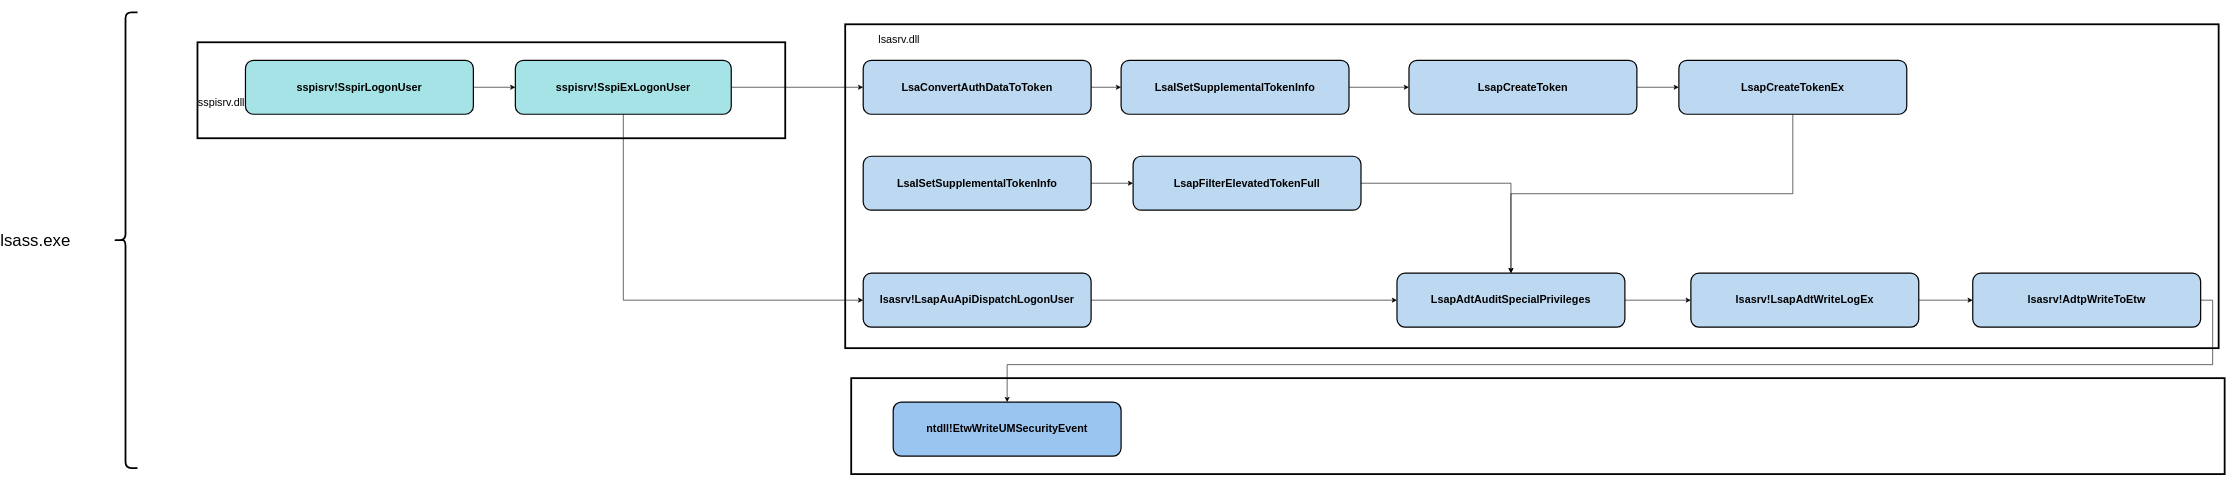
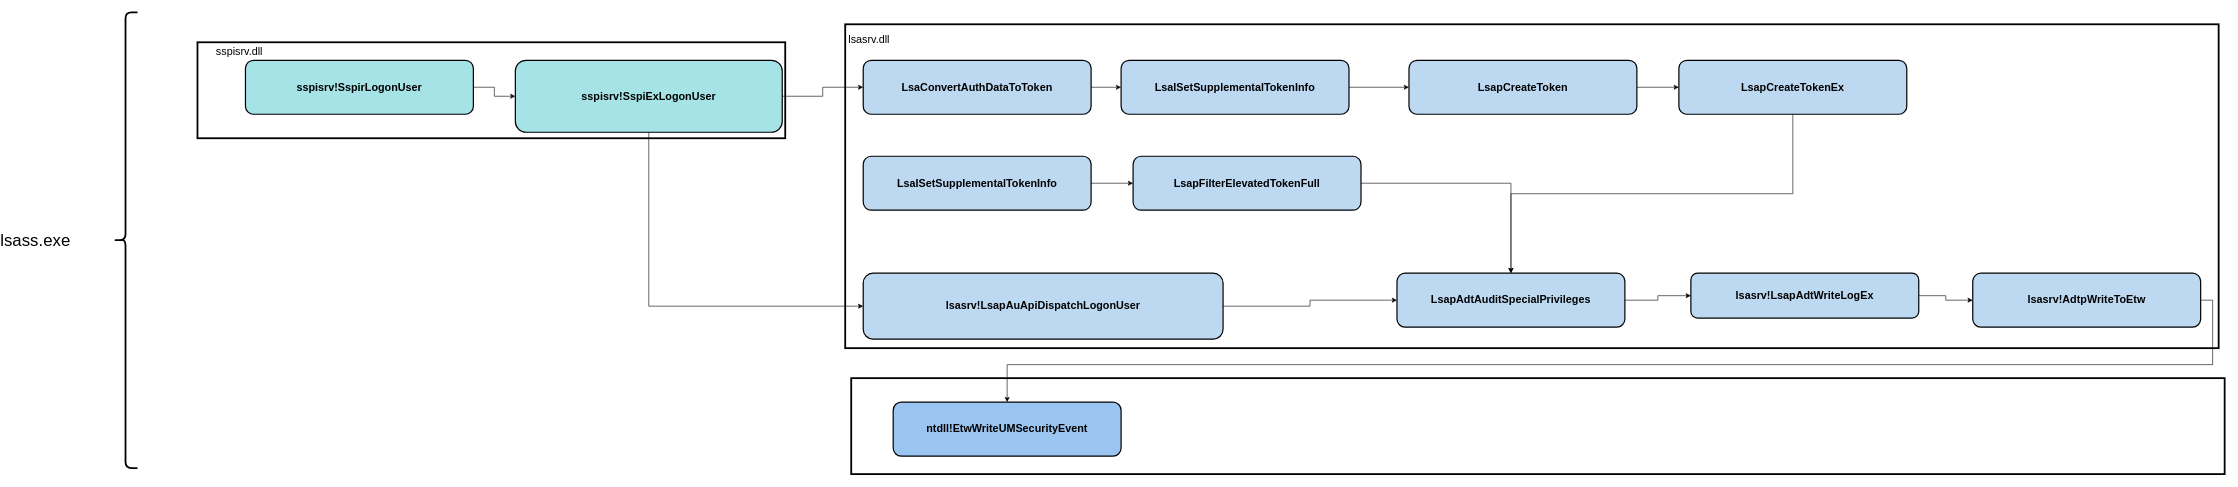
- <mxCell id="10" value="&lt;font style=&quot;font-size: 18px;&quot;&gt;lsasrv.dll&lt;/font&gt;" style="text;html=1;strokeColor=none;fillColor=none;align=center;verticalAlign=middle;whiteSpace=wrap;rounded=0;" vertex="1" parent="1"><mxGeometry x="1460" y="50" width="60" height="30" as="geometry" /></mxCell>
+ <mxCell id="10" value="&lt;font style=&quot;font-size: 18px;&quot;&gt;lsasrv.dll&lt;/font&gt;" style="text;html=1;strokeColor=none;fillColor=none;align=center;verticalAlign=middle;whiteSpace=wrap;rounded=0;" vertex="1" parent="1"><mxGeometry x="1410" y="50" width="60" height="30" as="geometry" /></mxCell>
- <mxCell id="23" value="&lt;b&gt;sspisrv!SspiExLogonUser&lt;/b&gt;" style="rounded=1;whiteSpace=wrap;html=1;fontSize=18;strokeWidth=2;fillColor=#A6E3E6;" vertex="1" parent="1"><mxGeometry x="850" y="100" width="360" height="90" as="geometry" /></mxCell>
+ <mxCell id="23" value="&lt;b&gt;sspisrv!SspiExLogonUser&lt;/b&gt;" style="rounded=1;whiteSpace=wrap;html=1;fontSize=18;strokeWidth=2;fillColor=#A6E3E6;" vertex="1" parent="1"><mxGeometry x="850" y="100" width="445" height="120" as="geometry" /></mxCell>
- <mxCell id="4" value="&lt;font style=&quot;font-size: 18px;&quot;&gt;sspisrv.dll&lt;/font&gt;" style="text;html=1;strokeColor=none;fillColor=none;align=center;verticalAlign=middle;whiteSpace=wrap;rounded=0;" vertex="1" parent="1"><mxGeometry x="330" y="155" width="60" height="30" as="geometry" /></mxCell>
+ <mxCell id="4" value="&lt;font style=&quot;font-size: 18px;&quot;&gt;sspisrv.dll&lt;/font&gt;" style="text;html=1;strokeColor=none;fillColor=none;align=center;verticalAlign=middle;whiteSpace=wrap;rounded=0;" vertex="1" parent="1"><mxGeometry x="360" y="70" width="60" height="30" as="geometry" /></mxCell>
- <mxCell id="18" value="&lt;b&gt;lsasrv!LsapAuApiDispatchLogonUser&lt;/b&gt;" style="rounded=1;whiteSpace=wrap;html=1;fontSize=18;strokeWidth=2;fillColor=#BDD8F1;" vertex="1" parent="1"><mxGeometry x="1430" y="455" width="380" height="90" as="geometry" /></mxCell>
+ <mxCell id="18" value="&lt;b&gt;lsasrv!LsapAuApiDispatchLogonUser&lt;/b&gt;" style="rounded=1;whiteSpace=wrap;html=1;fontSize=18;strokeWidth=2;fillColor=#BDD8F1;" vertex="1" parent="1"><mxGeometry x="1430" y="455" width="600" height="110" as="geometry" /></mxCell>
- <mxCell id="14" value="&lt;b&gt;lsasrv!LsapAdtWriteLogEx&lt;/b&gt;" style="rounded=1;whiteSpace=wrap;html=1;fontSize=18;strokeWidth=2;fillColor=#BDD8F1;" vertex="1" parent="1"><mxGeometry x="2810" y="455" width="380" height="90" as="geometry" /></mxCell>
+ <mxCell id="14" value="&lt;b&gt;lsasrv!LsapAdtWriteLogEx&lt;/b&gt;" style="rounded=1;whiteSpace=wrap;html=1;fontSize=18;strokeWidth=2;fillColor=#BDD8F1;" vertex="1" parent="1"><mxGeometry x="2810" y="455" width="380" height="75" as="geometry" /></mxCell>
